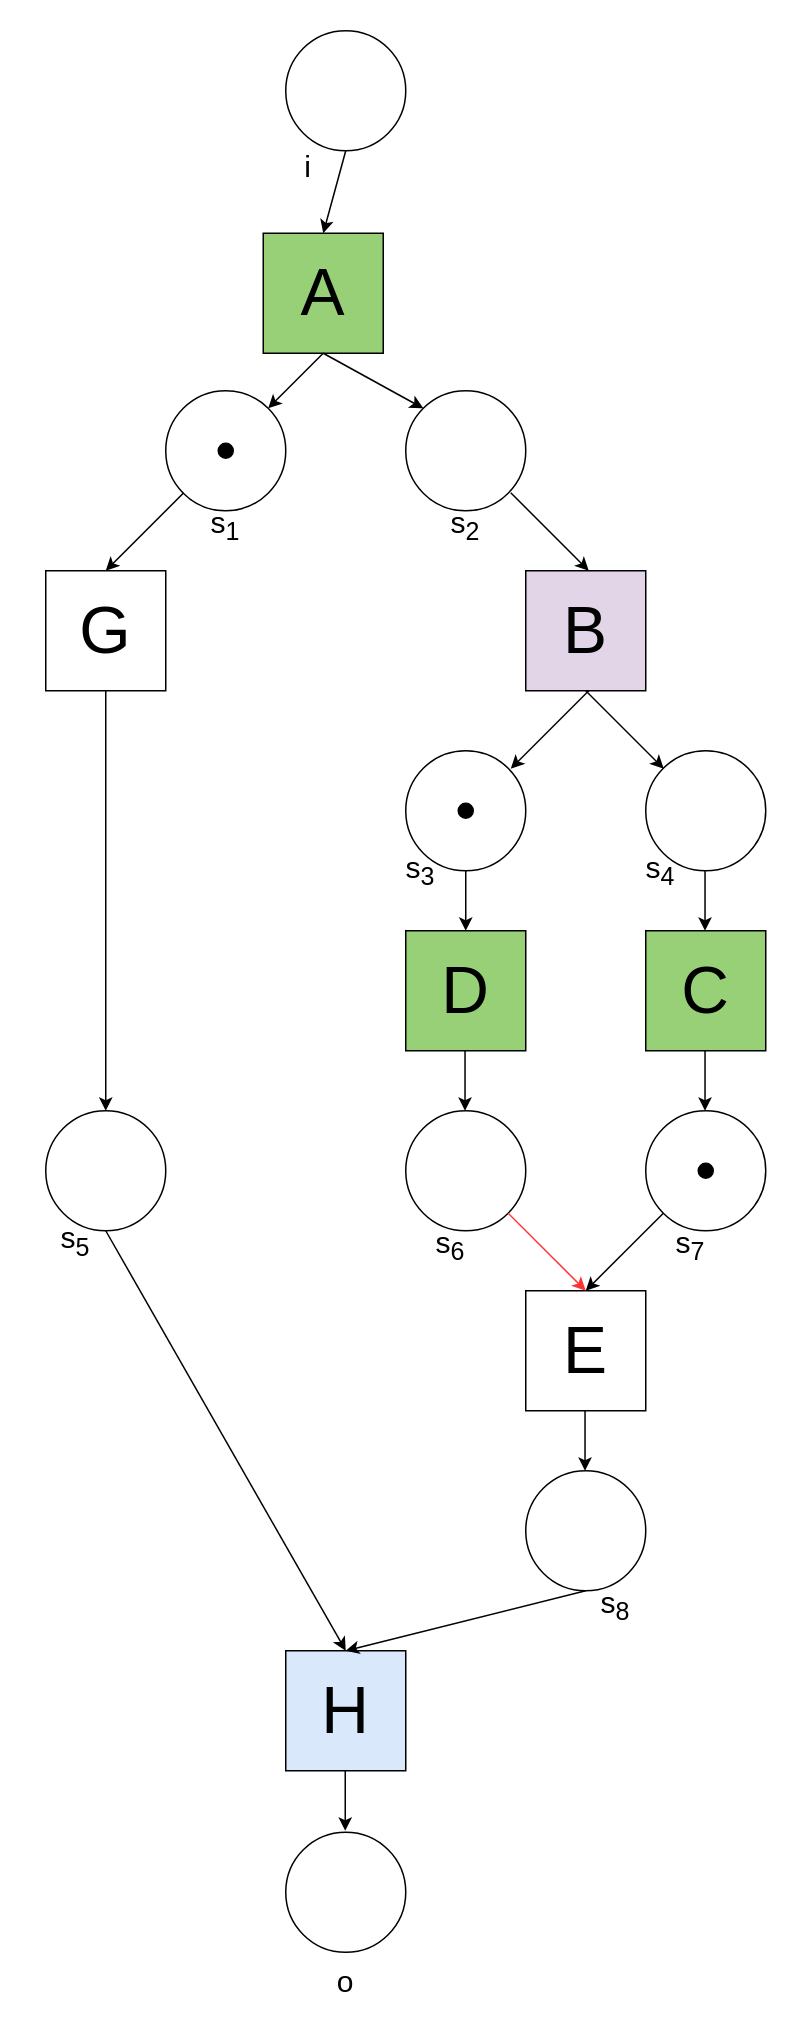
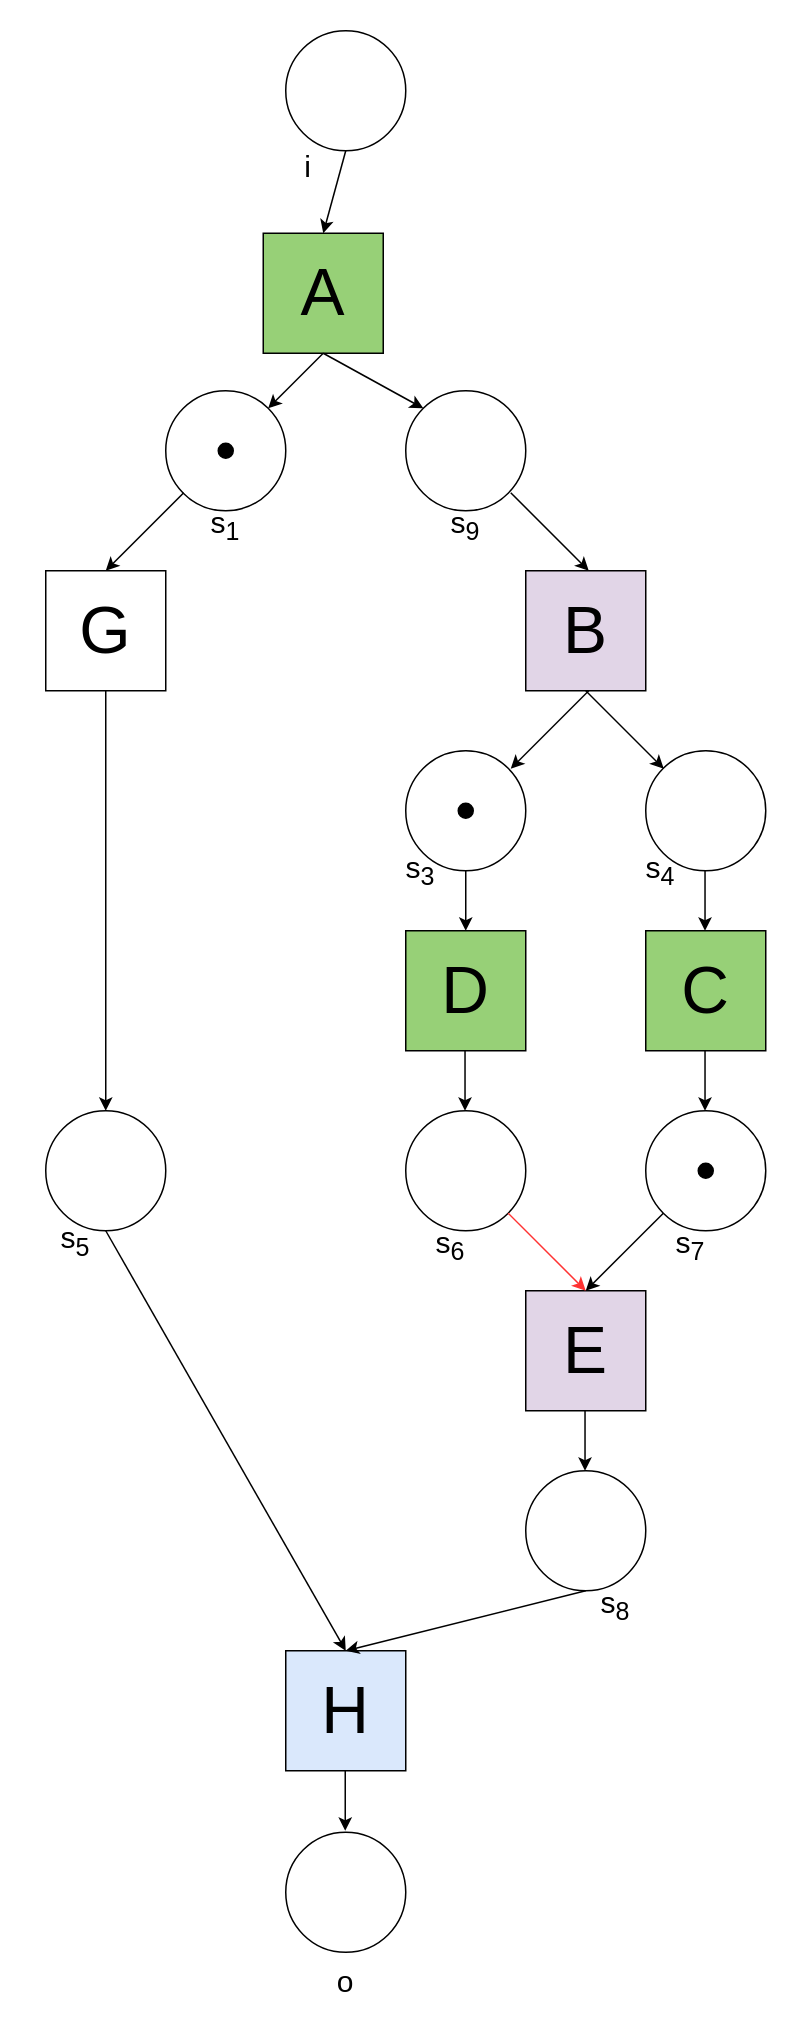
- <mxCell id="39" value="s&lt;sub&gt;2&lt;/sub&gt;" style="text;html=1;strokeColor=none;fillColor=none;align=center;verticalAlign=middle;whiteSpace=wrap;rounded=0;fontSize=20;" vertex="1" parent="1"><mxGeometry x="280" y="330" width="60" height="40" as="geometry" /></mxCell>
+ <mxCell id="39" value="s&lt;sub&gt;9&lt;/sub&gt;" style="text;html=1;strokeColor=none;fillColor=none;align=center;verticalAlign=middle;whiteSpace=wrap;rounded=0;fontSize=20;" vertex="1" parent="1"><mxGeometry x="280" y="330" width="60" height="40" as="geometry" /></mxCell>
- <mxCell id="15" value="E" style="rounded=0;whiteSpace=wrap;html=1;fontSize=44;" vertex="1" parent="1"><mxGeometry x="350" y="860" width="80" height="80" as="geometry" /></mxCell>
+ <mxCell id="15" value="E" style="rounded=0;whiteSpace=wrap;html=1;fontSize=44;fillColor=#e1d5e7;" vertex="1" parent="1"><mxGeometry x="350" y="860" width="80" height="80" as="geometry" /></mxCell>
